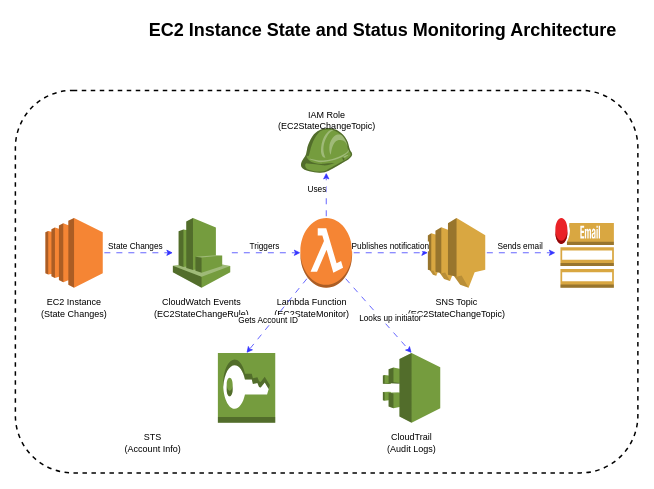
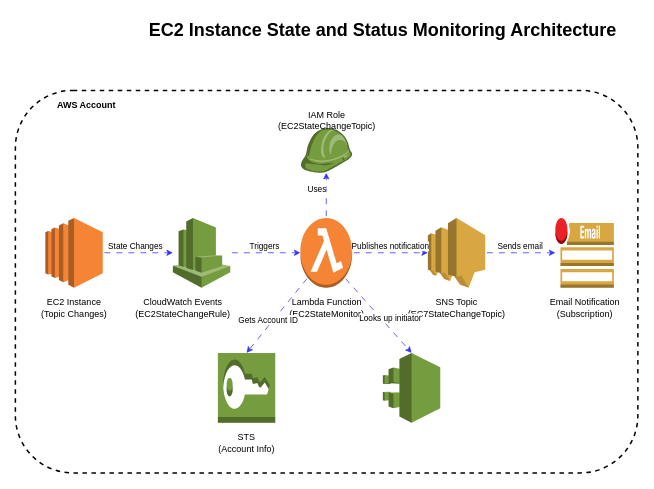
+ <mxCell id="34" value="AWS Account" style="text;html=1;strokeColor=none;fillColor=none;align=center;verticalAlign=middle;whiteSpace=wrap;rounded=0;fontStyle=1" parent="1" vertex="1"><mxGeometry x="70" y="130" width="90" height="20" as="geometry" /></mxCell>
- <mxCell id="4" value="EC2 Instance&lt;br&gt;(State Changes)" style="text;html=1;align=center;verticalAlign=middle;resizable=0;points=[];autosize=1;" parent="1" vertex="1"><mxGeometry x="43.25" y="390" width="110" height="40" as="geometry" /></mxCell>
+ <mxCell id="4" value="EC2 Instance&lt;br&gt;(Topic Changes)" style="text;html=1;align=center;verticalAlign=middle;resizable=0;points=[];autosize=1;" parent="1" vertex="1"><mxGeometry x="43.25" y="390" width="110" height="40" as="geometry" /></mxCell>
- <mxCell id="6" value="CloudWatch Events&lt;br&gt;(EC2StateChangeRule)" style="text;html=1;align=center;verticalAlign=middle;resizable=0;points=[];autosize=1;" parent="1" vertex="1"><mxGeometry x="198.25" y="390" width="140" height="40" as="geometry" /></mxCell>
+ <mxCell id="6" value="CloudWatch Events&lt;br&gt;(EC2StateChangeRule)" style="text;html=1;align=center;verticalAlign=middle;resizable=0;points=[];autosize=1;" parent="1" vertex="1"><mxGeometry x="173.25" y="390" width="140" height="40" as="geometry" /></mxCell>
- <mxCell id="8" value="Lambda Function&lt;br&gt;(EC2StateMonitor)" style="text;html=1;align=center;verticalAlign=middle;resizable=0;points=[];autosize=1;" parent="1" vertex="1"><mxGeometry x="354.5" y="390" width="120" height="40" as="geometry" /></mxCell>
+ <mxCell id="8" value="Lambda Function&lt;br&gt;(EC2StateMonitor)" style="text;html=1;align=center;verticalAlign=middle;resizable=0;points=[];autosize=1;" parent="1" vertex="1"><mxGeometry x="374.5" y="390" width="120" height="40" as="geometry" /></mxCell>
- <mxCell id="16" value="SNS Topic&lt;br&gt;(EC2StateChangeTopic)" style="text;html=1;align=center;verticalAlign=middle;resizable=0;points=[];autosize=1;" parent="1" vertex="1"><mxGeometry x="538.25" y="390" width="140" height="40" as="geometry" /></mxCell>
+ <mxCell id="16" value="SNS Topic&lt;br&gt;(EC7StateChangeTopic)" style="text;html=1;align=center;verticalAlign=middle;resizable=0;points=[];autosize=1;" parent="1" vertex="1"><mxGeometry x="538.25" y="390" width="140" height="40" as="geometry" /></mxCell>
+ <mxCell id="18" value="Email Notification&lt;br&gt;(Subscription)" style="text;html=1;align=center;verticalAlign=middle;resizable=0;points=[];autosize=1;" parent="1" vertex="1"><mxGeometry x="719" y="390" width="120" height="40" as="geometry" /></mxCell>
- <mxCell id="12" value="STS&lt;br&gt;(Account Info)" style="text;html=1;align=center;verticalAlign=middle;resizable=0;points=[];autosize=1;" parent="1" vertex="1"><mxGeometry x="163.25" y="570" width="80" height="40" as="geometry" /></mxCell>
+ <mxCell id="12" value="STS&lt;br&gt;(Account Info)" style="text;html=1;align=center;verticalAlign=middle;resizable=0;points=[];autosize=1;" parent="1" vertex="1"><mxGeometry x="288.25" y="570" width="80" height="40" as="geometry" /></mxCell>
- <mxCell id="14" value="CloudTrail&lt;br&gt;(Audit Logs)" style="text;html=1;align=center;verticalAlign=middle;resizable=0;points=[];autosize=1;" parent="1" vertex="1"><mxGeometry x="508.25" y="570" width="80" height="40" as="geometry" /></mxCell>
